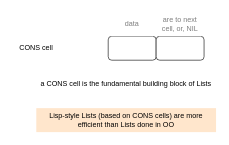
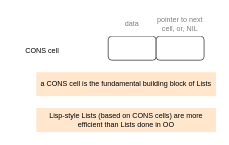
- <mxCell id="8" value="are to next cell, or, NIL" style="rounded=1;whiteSpace=wrap;html=1;strokeColor=none;textOpacity=50;" vertex="1" parent="1"><mxGeometry x="260" y="20" width="80" height="40" as="geometry" /></mxCell>
+ <mxCell id="8" value="pointer to next cell, or, NIL" style="rounded=1;whiteSpace=wrap;html=1;strokeColor=none;textOpacity=50;" vertex="1" parent="1"><mxGeometry x="260" y="20" width="80" height="40" as="geometry" /></mxCell>
- <mxCell id="4" value="CONS cell" style="rounded=0;whiteSpace=wrap;html=1;strokeColor=none;" vertex="1" parent="1"><mxGeometry x="20" y="60" width="80" height="40" as="geometry" /></mxCell>
+ <mxCell id="4" value="CONS cell" style="rounded=0;whiteSpace=wrap;html=1;strokeColor=none;" vertex="1" parent="1"><mxGeometry x="30" y="65" width="80" height="40" as="geometry" /></mxCell>
- <mxCell id="5" value="a CONS cell is the fundamental building block of Lists" style="rounded=0;whiteSpace=wrap;html=1;strokeColor=none;" vertex="1" parent="1"><mxGeometry x="60" y="120" width="300" height="40" as="geometry" /></mxCell>
+ <mxCell id="5" value="a CONS cell is the fundamental building block of Lists" style="rounded=0;whiteSpace=wrap;html=1;strokeColor=none;fillColor=#ffe6cc;" vertex="1" parent="1"><mxGeometry x="60" y="120" width="300" height="40" as="geometry" /></mxCell>
